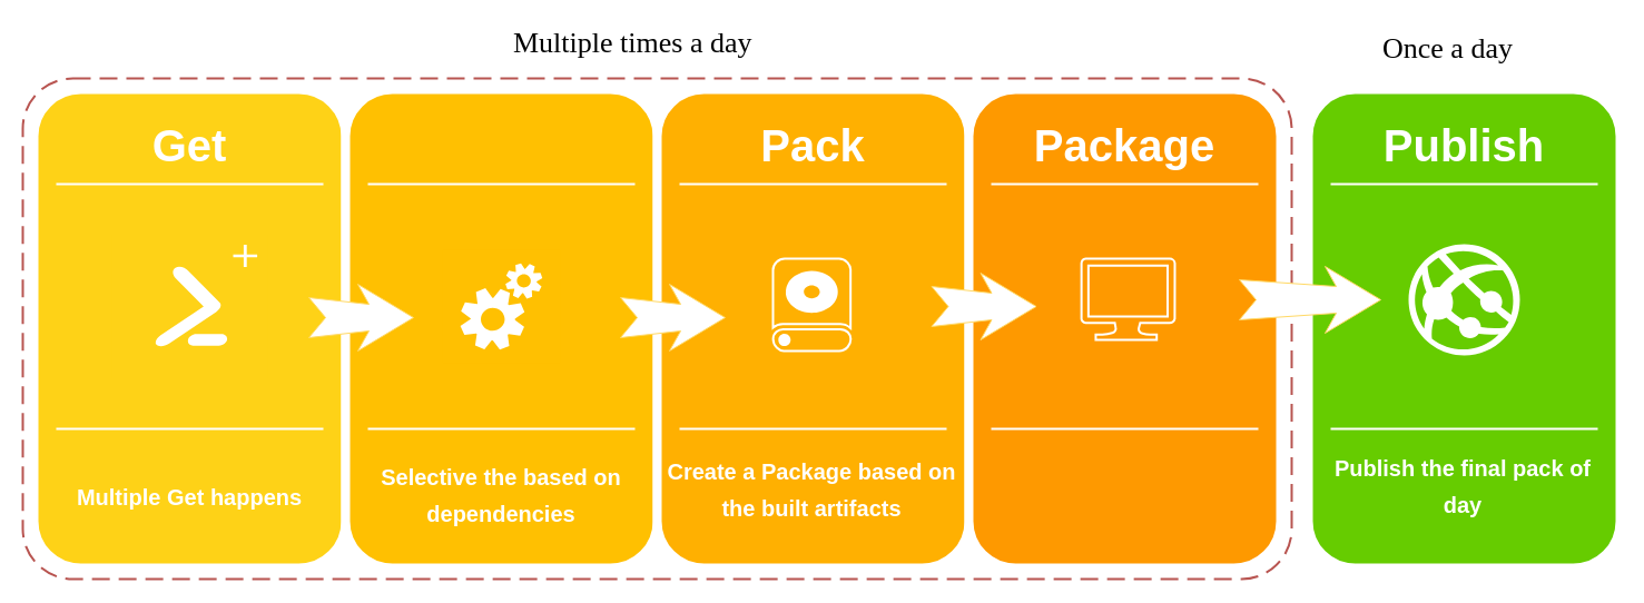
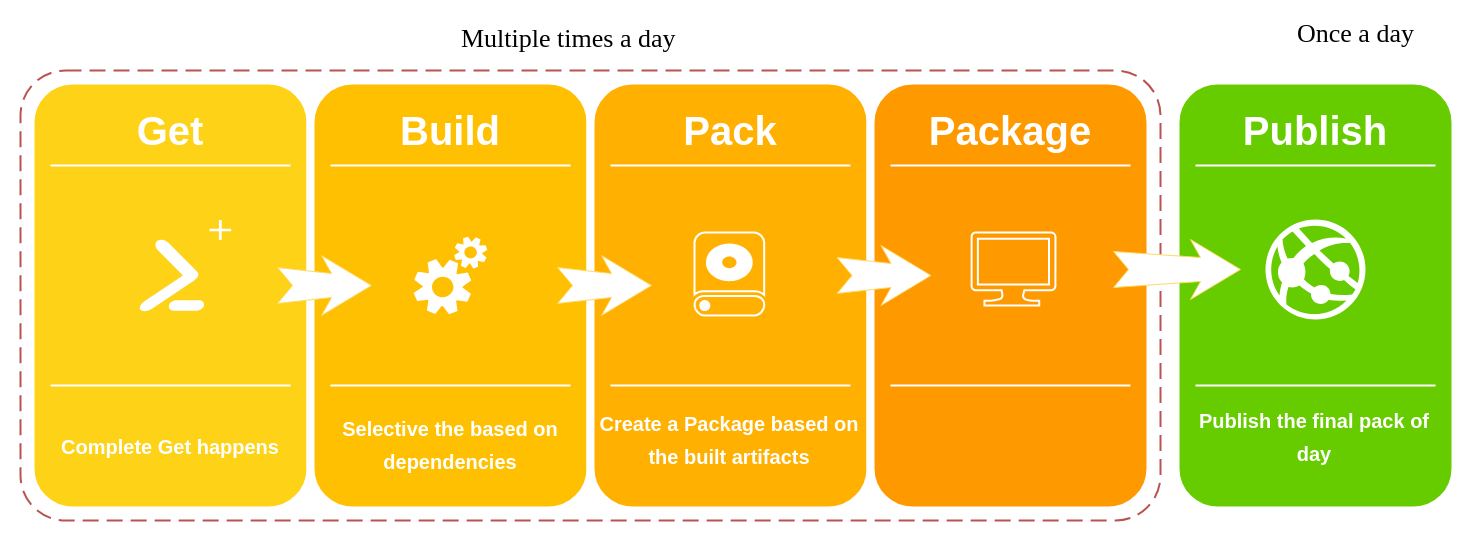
- <mxCell id="36" value="Once a day" style="text;html=1;resizable=0;points=[];autosize=1;align=left;verticalAlign=top;spacingTop=-4;fontSize=26;fontFamily=Tahoma;strokeWidth=1;" vertex="1" parent="1"><mxGeometry x="1240" y="25" width="140" height="30" as="geometry" /></mxCell>
+ <mxCell id="36" value="Once a day" style="text;html=1;resizable=0;points=[];autosize=1;align=left;verticalAlign=top;spacingTop=-4;fontSize=26;fontFamily=Tahoma;strokeWidth=1;" vertex="1" parent="1"><mxGeometry x="1295" y="15" width="140" height="30" as="geometry" /></mxCell>
+ <mxCell id="8" value="&lt;font style=&quot;font-size: 40px&quot;&gt;Build&lt;/font&gt;" style="text;html=1;strokeColor=none;fillColor=none;align=center;verticalAlign=middle;whiteSpace=wrap;rounded=0;shadow=0;fontSize=27;fontColor=#FFFFFF;fontStyle=1" parent="1" vertex="1"><mxGeometry x="310" y="100" width="280" height="60" as="geometry" /></mxCell>
- <mxCell id="23" value="&lt;span style=&quot;font-size: 20px&quot;&gt;Multiple&amp;nbsp;Get happens&lt;/span&gt;" style="text;html=1;strokeColor=none;fillColor=none;align=center;verticalAlign=middle;whiteSpace=wrap;rounded=0;shadow=0;fontSize=27;fontColor=#FFFFFF;fontStyle=1" parent="1" vertex="1"><mxGeometry x="30" y="415" width="280" height="60" as="geometry" /></mxCell>
+ <mxCell id="23" value="&lt;span style=&quot;font-size: 20px&quot;&gt;Complete&amp;nbsp;Get happens&lt;/span&gt;" style="text;html=1;strokeColor=none;fillColor=none;align=center;verticalAlign=middle;whiteSpace=wrap;rounded=0;shadow=0;fontSize=27;fontColor=#FFFFFF;fontStyle=1" parent="1" vertex="1"><mxGeometry x="30" y="415" width="280" height="60" as="geometry" /></mxCell>
